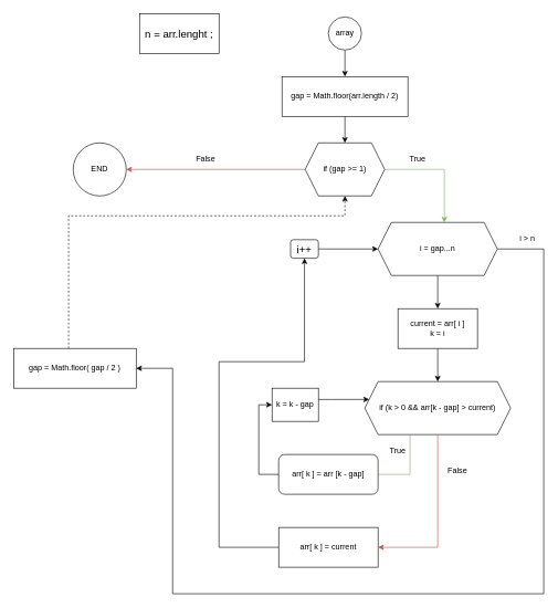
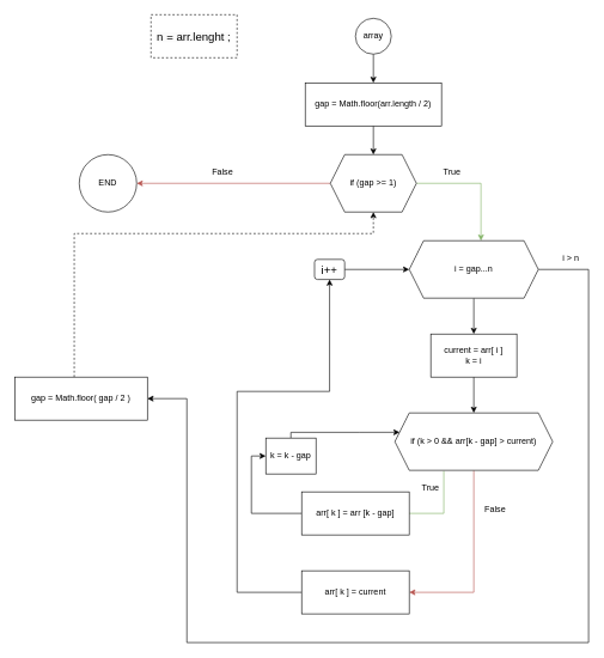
- <mxCell id="12" value="&lt;span style=&quot;color: rgb(0, 0, 0); font-family: Helvetica; font-style: normal; font-variant-ligatures: normal; font-variant-caps: normal; font-weight: 400; letter-spacing: normal; orphans: 2; text-align: center; text-indent: 0px; text-transform: none; widows: 2; word-spacing: 0px; -webkit-text-stroke-width: 0px; background-color: rgb(251, 251, 251); text-decoration-thickness: initial; text-decoration-style: initial; text-decoration-color: initial; float: none; display: inline !important;&quot;&gt;&lt;font style=&quot;font-size: 16px;&quot;&gt;n = arr.lenght ;&lt;/font&gt;&lt;/span&gt;" style="rounded=0;whiteSpace=wrap;html=1;" vertex="1" parent="1"><mxGeometry x="210" y="20" width="120" height="60" as="geometry" /></mxCell>
+ <mxCell id="12" value="&lt;span style=&quot;color: rgb(0, 0, 0); font-family: Helvetica; font-style: normal; font-variant-ligatures: normal; font-variant-caps: normal; font-weight: 400; letter-spacing: normal; orphans: 2; text-align: center; text-indent: 0px; text-transform: none; widows: 2; word-spacing: 0px; -webkit-text-stroke-width: 0px; background-color: rgb(251, 251, 251); text-decoration-thickness: initial; text-decoration-style: initial; text-decoration-color: initial; float: none; display: inline !important;&quot;&gt;&lt;font style=&quot;font-size: 16px;&quot;&gt;n = arr.lenght ;&lt;/font&gt;&lt;/span&gt;" style="rounded=0;whiteSpace=wrap;html=1;dashed=1;" vertex="1" parent="1"><mxGeometry x="210" y="20" width="120" height="60" as="geometry" /></mxCell>
- <mxCell id="25" value="k = k - gap" style="rounded=0;whiteSpace=wrap;html=1;" vertex="1" parent="1"><mxGeometry x="410" y="585" width="70" height="50" as="geometry" /></mxCell>
+ <mxCell id="25" value="k = k - gap" style="rounded=0;whiteSpace=wrap;html=1;" vertex="1" parent="1"><mxGeometry x="370" y="610" width="70" height="50" as="geometry" /></mxCell>
- <mxCell id="19" value="arr[ k ] = arr [k - gap]&lt;br&gt;" style="whiteSpace=wrap;html=1;rounded=1;" vertex="1" parent="1"><mxGeometry x="420" y="685" width="150" height="60" as="geometry" /></mxCell>
+ <mxCell id="19" value="arr[ k ] = arr [k - gap]&lt;br&gt;" style="rounded=0;whiteSpace=wrap;html=1;" vertex="1" parent="1"><mxGeometry x="420" y="685" width="150" height="60" as="geometry" /></mxCell>
